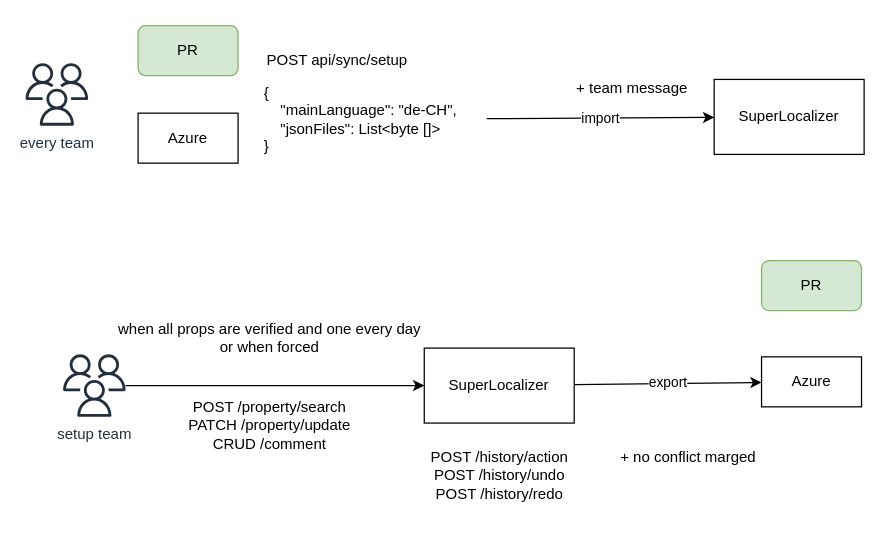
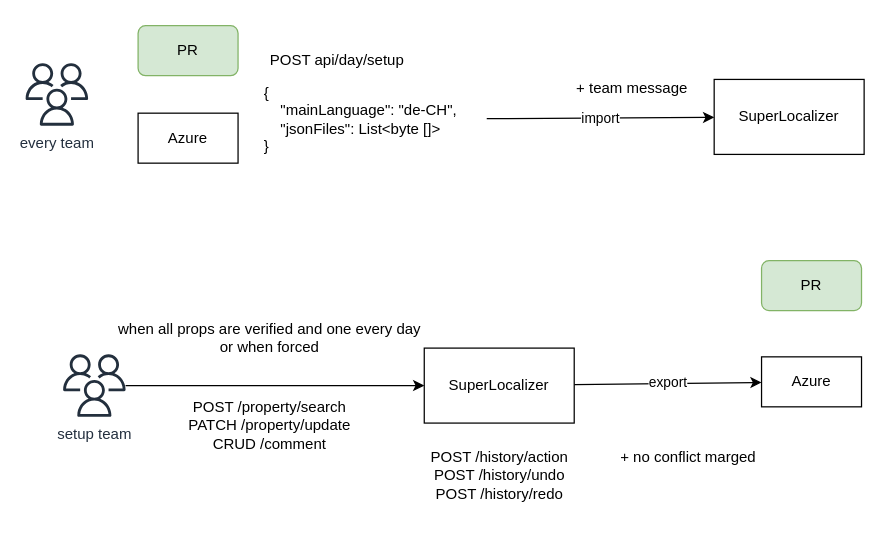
- <mxCell id="4" value="POST api/sync/setup" style="text;html=1;align=center;verticalAlign=middle;resizable=0;points=[];autosize=1;strokeColor=none;fillColor=none;" vertex="1" parent="1"><mxGeometry x="199" y="33" width="140" height="30" as="geometry" /></mxCell>
+ <mxCell id="4" value="POST api/day/setup" style="text;html=1;align=center;verticalAlign=middle;resizable=0;points=[];autosize=1;strokeColor=none;fillColor=none;" vertex="1" parent="1"><mxGeometry x="199" y="33" width="140" height="30" as="geometry" /></mxCell>
